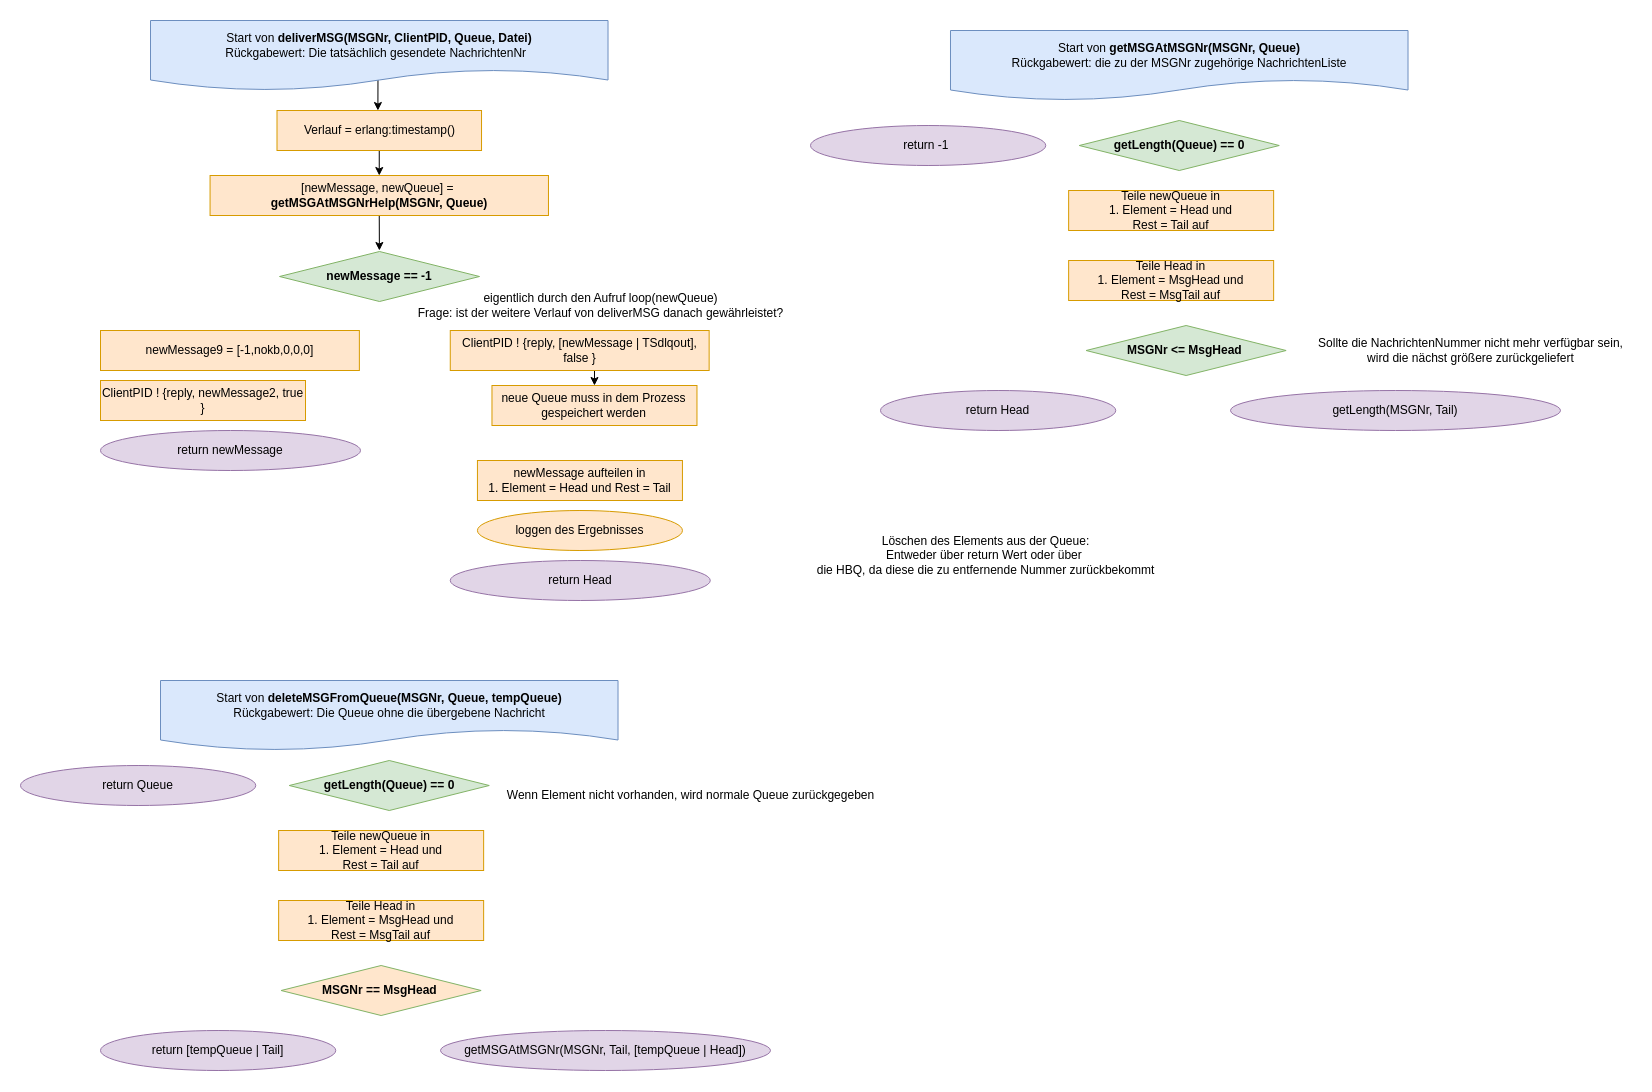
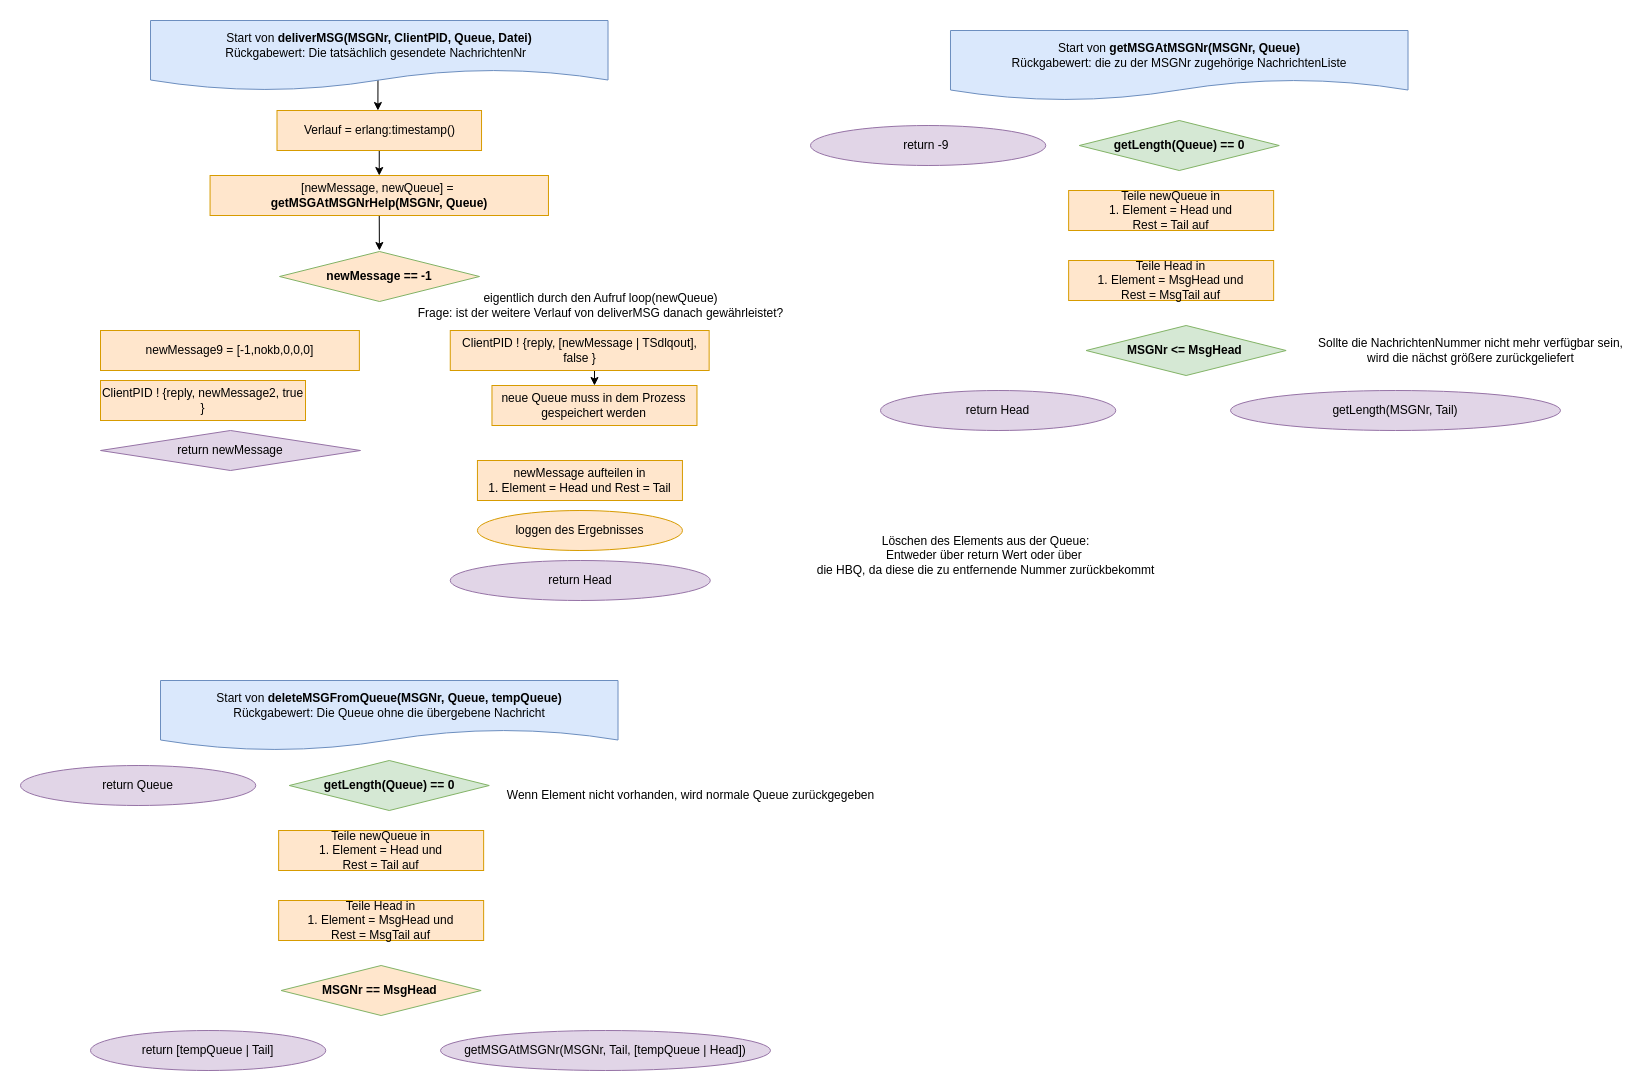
- <mxCell id="15" value="return -1&amp;nbsp;" style="ellipse;whiteSpace=wrap;html=1;rounded=0;fillColor=#e1d5e7;strokeColor=#9673a6;" parent="1" vertex="1"><mxGeometry x="810" y="125" width="235.23" height="40" as="geometry" /></mxCell>
+ <mxCell id="15" value="return -9&amp;nbsp;" style="ellipse;whiteSpace=wrap;html=1;rounded=0;fillColor=#e1d5e7;strokeColor=#9673a6;" parent="1" vertex="1"><mxGeometry x="810" y="125" width="235.23" height="40" as="geometry" /></mxCell>
- <mxCell id="24" value="newMessage == -1" style="rhombus;whiteSpace=wrap;html=1;rounded=0;fillColor=#d5e8d4;strokeColor=#82b366;fontStyle=1" parent="1" vertex="1"><mxGeometry x="279.03" y="251" width="200" height="50" as="geometry" /></mxCell>
+ <mxCell id="24" value="newMessage == -1" style="rhombus;whiteSpace=wrap;html=1;rounded=0;fillColor=#ffe6cc;strokeColor=#82b366;fontStyle=1;" parent="1" vertex="1"><mxGeometry x="279.03" y="251" width="200" height="50" as="geometry" /></mxCell>
- <mxCell id="27" value="return newMessage" style="ellipse;whiteSpace=wrap;html=1;rounded=0;fillColor=#e1d5e7;strokeColor=#9673a6;" parent="1" vertex="1"><mxGeometry x="100" y="430" width="260" height="40" as="geometry" /></mxCell>
+ <mxCell id="27" value="return newMessage" style="rhombus;whiteSpace=wrap;html=1;fillColor=#e1d5e7;strokeColor=#9673a6;" parent="1" vertex="1"><mxGeometry x="100" y="430" width="260" height="40" as="geometry" /></mxCell>
- <mxCell id="35" value="return [tempQueue | Tail]" style="ellipse;whiteSpace=wrap;html=1;rounded=0;fillColor=#e1d5e7;strokeColor=#9673a6;" vertex="1" parent="1"><mxGeometry x="100" y="1030" width="235.23" height="40" as="geometry" /></mxCell>
+ <mxCell id="35" value="return [tempQueue | Tail]" style="ellipse;whiteSpace=wrap;html=1;rounded=0;fillColor=#e1d5e7;strokeColor=#9673a6;" vertex="1" parent="1"><mxGeometry x="90" y="1030" width="235.23" height="40" as="geometry" /></mxCell>
